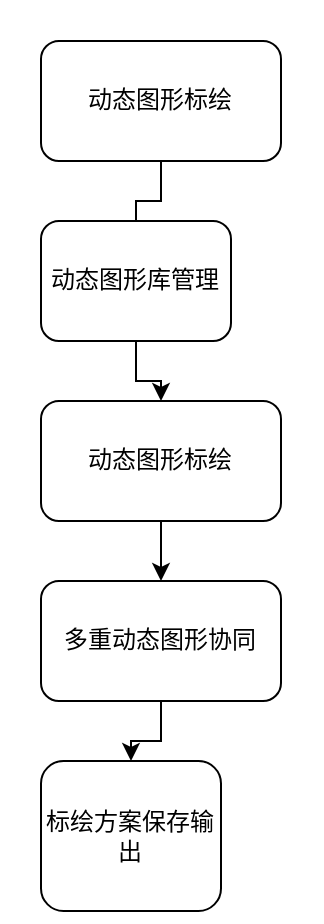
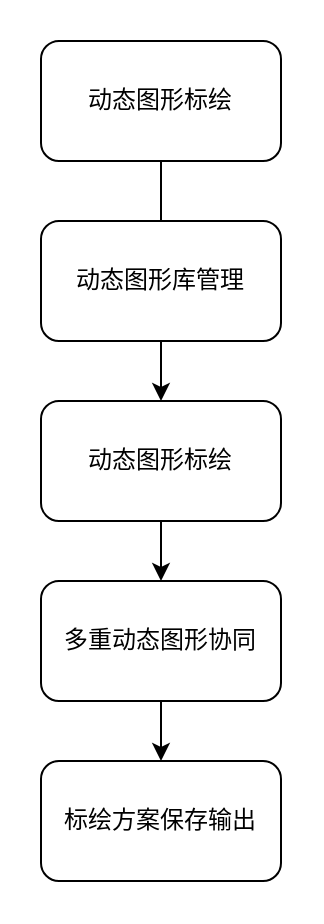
- <mxCell id="5" value="动态图形库管理" style="rounded=1;whiteSpace=wrap;html=1;" vertex="1" parent="1"><mxGeometry x="20" y="110" width="95" height="60" as="geometry" /></mxCell>
+ <mxCell id="5" value="动态图形库管理" style="rounded=1;whiteSpace=wrap;html=1;" vertex="1" parent="1"><mxGeometry x="20" y="110" width="120" height="60" as="geometry" /></mxCell>
- <mxCell id="10" value="标绘方案保存输出" style="rounded=1;whiteSpace=wrap;html=1;" vertex="1" parent="1"><mxGeometry x="20" y="380" width="90" height="75" as="geometry" /></mxCell>
+ <mxCell id="10" value="标绘方案保存输出" style="rounded=1;whiteSpace=wrap;html=1;" vertex="1" parent="1"><mxGeometry x="20" y="380" width="120" height="60" as="geometry" /></mxCell>
